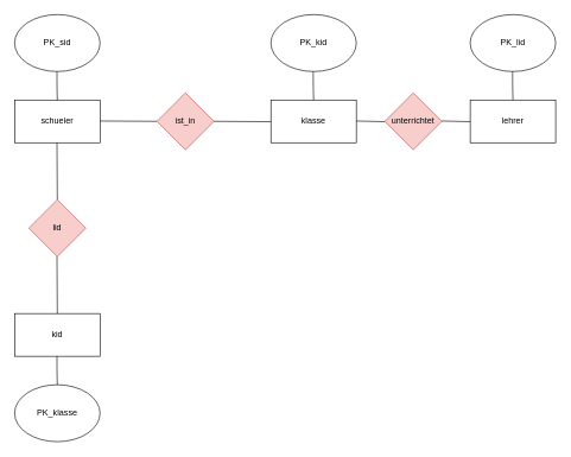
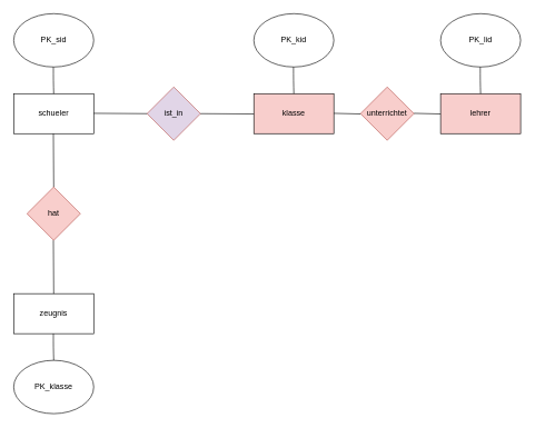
- <mxCell id="3" value="ist_in" style="rhombus;whiteSpace=wrap;html=1;hachureGap=4;pointerEvents=0;fillColor=#f8cecc;strokeColor=#b85450;" vertex="1" parent="1"><mxGeometry x="220" y="130" width="80" height="80" as="geometry" /></mxCell>
+ <mxCell id="3" value="ist_in" style="rhombus;whiteSpace=wrap;html=1;hachureGap=4;pointerEvents=0;fillColor=#e1d5e7;strokeColor=#b85450;" vertex="1" parent="1"><mxGeometry x="220" y="130" width="80" height="80" as="geometry" /></mxCell>
- <mxCell id="4" value="klasse" style="rounded=0;whiteSpace=wrap;html=1;hachureGap=4;pointerEvents=0;" vertex="1" parent="1"><mxGeometry x="380" y="140" width="120" height="60" as="geometry" /></mxCell>
+ <mxCell id="4" value="klasse" style="rounded=0;whiteSpace=wrap;html=1;hachureGap=4;pointerEvents=0;fillColor=#f8cecc;" vertex="1" parent="1"><mxGeometry x="380" y="140" width="120" height="60" as="geometry" /></mxCell>
- <mxCell id="7" value="lehrer" style="rounded=0;whiteSpace=wrap;html=1;hachureGap=4;pointerEvents=0;" vertex="1" parent="1"><mxGeometry x="660" y="140" width="120" height="60" as="geometry" /></mxCell>
+ <mxCell id="7" value="lehrer" style="rounded=0;whiteSpace=wrap;html=1;hachureGap=4;pointerEvents=0;fillColor=#f8cecc;" vertex="1" parent="1"><mxGeometry x="660" y="140" width="120" height="60" as="geometry" /></mxCell>
- <mxCell id="6" value="lid" style="rhombus;whiteSpace=wrap;html=1;hachureGap=4;pointerEvents=0;fillColor=#f8cecc;strokeColor=#b85450;" vertex="1" parent="1"><mxGeometry x="40" y="280" width="80" height="80" as="geometry" /></mxCell>
+ <mxCell id="6" value="hat" style="rhombus;whiteSpace=wrap;html=1;hachureGap=4;pointerEvents=0;fillColor=#f8cecc;strokeColor=#b85450;" vertex="1" parent="1"><mxGeometry x="40" y="280" width="80" height="80" as="geometry" /></mxCell>
- <mxCell id="5" value="kid" style="rounded=0;whiteSpace=wrap;html=1;hachureGap=4;pointerEvents=0;" vertex="1" parent="1"><mxGeometry x="20" y="440" width="120" height="60" as="geometry" /></mxCell>
+ <mxCell id="5" value="zeugnis" style="rounded=0;whiteSpace=wrap;html=1;hachureGap=4;pointerEvents=0;" vertex="1" parent="1"><mxGeometry x="20" y="440" width="120" height="60" as="geometry" /></mxCell>
